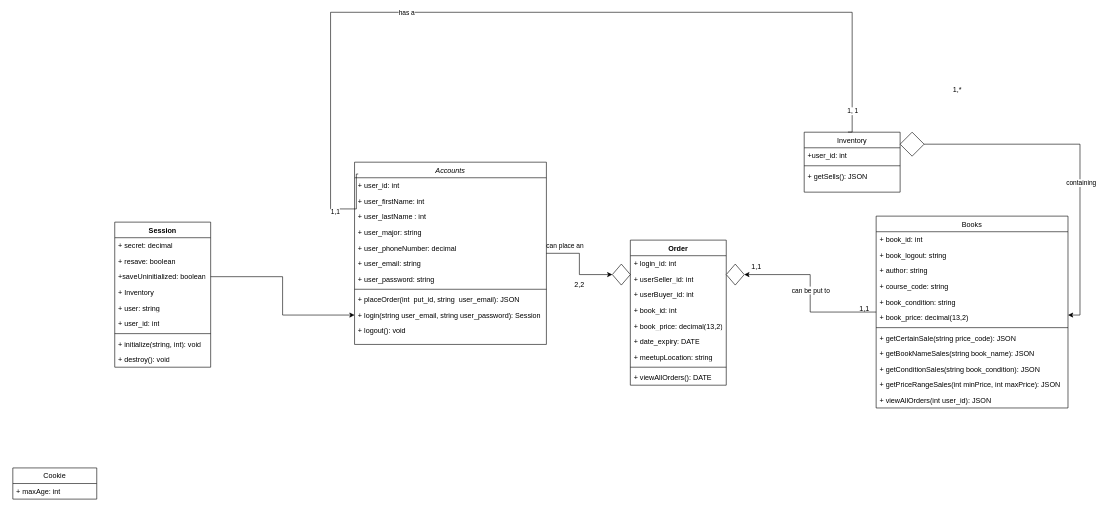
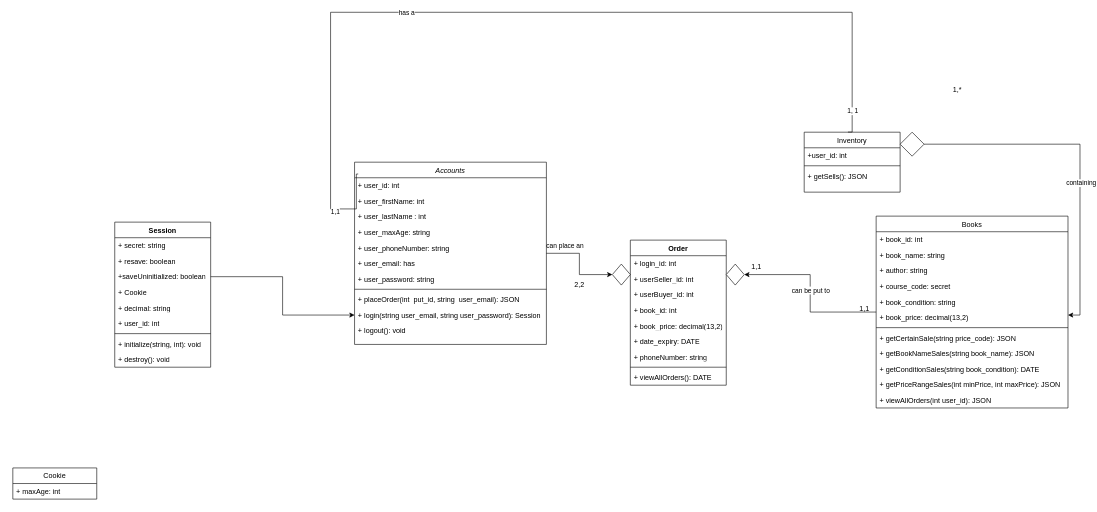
- <mxCell id="8" value="+ user_major: string" style="text;align=left;verticalAlign=top;spacingLeft=4;spacingRight=4;overflow=hidden;rotatable=0;points=[[0,0.5],[1,0.5]];portConstraint=eastwest;rounded=0;shadow=0;html=0;" parent="4" vertex="1"><mxGeometry y="104" width="320" height="26" as="geometry" /></mxCell>
+ <mxCell id="8" value="+ user_maxAge: string" style="text;align=left;verticalAlign=top;spacingLeft=4;spacingRight=4;overflow=hidden;rotatable=0;points=[[0,0.5],[1,0.5]];portConstraint=eastwest;rounded=0;shadow=0;html=0;" parent="4" vertex="1"><mxGeometry y="104" width="320" height="26" as="geometry" /></mxCell>
- <mxCell id="59" value="+ secret: decimal" style="text;strokeColor=none;fillColor=none;align=left;verticalAlign=top;spacingLeft=4;spacingRight=4;overflow=hidden;rotatable=0;points=[[0,0.5],[1,0.5]];portConstraint=eastwest;whiteSpace=wrap;html=1;" vertex="1" parent="58"><mxGeometry y="26" width="160" height="26" as="geometry" /></mxCell>
+ <mxCell id="59" value="+ secret: string" style="text;strokeColor=none;fillColor=none;align=left;verticalAlign=top;spacingLeft=4;spacingRight=4;overflow=hidden;rotatable=0;points=[[0,0.5],[1,0.5]];portConstraint=eastwest;whiteSpace=wrap;html=1;" vertex="1" parent="58"><mxGeometry y="26" width="160" height="26" as="geometry" /></mxCell>
- <mxCell id="9" value="+ user_phoneNumber: decimal" style="text;align=left;verticalAlign=top;spacingLeft=4;spacingRight=4;overflow=hidden;rotatable=0;points=[[0,0.5],[1,0.5]];portConstraint=eastwest;rounded=0;shadow=0;html=0;" parent="4" vertex="1"><mxGeometry y="130" width="320" height="26" as="geometry" /></mxCell>
+ <mxCell id="9" value="+ user_phoneNumber: string" style="text;align=left;verticalAlign=top;spacingLeft=4;spacingRight=4;overflow=hidden;rotatable=0;points=[[0,0.5],[1,0.5]];portConstraint=eastwest;rounded=0;shadow=0;html=0;" parent="4" vertex="1"><mxGeometry y="130" width="320" height="26" as="geometry" /></mxCell>
- <mxCell id="40" value="+ book_logout: string    " style="text;align=left;verticalAlign=top;spacingLeft=4;spacingRight=4;overflow=hidden;rotatable=0;points=[[0,0.5],[1,0.5]];portConstraint=eastwest;" parent="38" vertex="1"><mxGeometry y="52" width="320" height="26" as="geometry" /></mxCell>
+ <mxCell id="40" value="+ book_name: string    " style="text;align=left;verticalAlign=top;spacingLeft=4;spacingRight=4;overflow=hidden;rotatable=0;points=[[0,0.5],[1,0.5]];portConstraint=eastwest;" parent="38" vertex="1"><mxGeometry y="52" width="320" height="26" as="geometry" /></mxCell>
- <mxCell id="10" value="+ user_email: string" style="text;align=left;verticalAlign=top;spacingLeft=4;spacingRight=4;overflow=hidden;rotatable=0;points=[[0,0.5],[1,0.5]];portConstraint=eastwest;rounded=0;shadow=0;html=0;" parent="4" vertex="1"><mxGeometry y="156" width="320" height="26" as="geometry" /></mxCell>
+ <mxCell id="10" value="+ user_email: has" style="text;align=left;verticalAlign=top;spacingLeft=4;spacingRight=4;overflow=hidden;rotatable=0;points=[[0,0.5],[1,0.5]];portConstraint=eastwest;rounded=0;shadow=0;html=0;" parent="4" vertex="1"><mxGeometry y="156" width="320" height="26" as="geometry" /></mxCell>
- <mxCell id="42" value="+ course_code: string" style="text;align=left;verticalAlign=top;spacingLeft=4;spacingRight=4;overflow=hidden;rotatable=0;points=[[0,0.5],[1,0.5]];portConstraint=eastwest;rounded=0;shadow=0;html=0;" parent="38" vertex="1"><mxGeometry y="104" width="320" height="26" as="geometry" /></mxCell>
+ <mxCell id="42" value="+ course_code: secret" style="text;align=left;verticalAlign=top;spacingLeft=4;spacingRight=4;overflow=hidden;rotatable=0;points=[[0,0.5],[1,0.5]];portConstraint=eastwest;rounded=0;shadow=0;html=0;" parent="38" vertex="1"><mxGeometry y="104" width="320" height="26" as="geometry" /></mxCell>
- <mxCell id="62" value="+ Inventory" style="text;strokeColor=none;fillColor=none;align=left;verticalAlign=top;spacingLeft=4;spacingRight=4;overflow=hidden;rotatable=0;points=[[0,0.5],[1,0.5]];portConstraint=eastwest;whiteSpace=wrap;html=1;" vertex="1" parent="58"><mxGeometry y="104" width="160" height="26" as="geometry" /></mxCell>
+ <mxCell id="62" value="+ Cookie" style="text;strokeColor=none;fillColor=none;align=left;verticalAlign=top;spacingLeft=4;spacingRight=4;overflow=hidden;rotatable=0;points=[[0,0.5],[1,0.5]];portConstraint=eastwest;whiteSpace=wrap;html=1;" vertex="1" parent="58"><mxGeometry y="104" width="160" height="26" as="geometry" /></mxCell>
- <mxCell id="63" value="+ user: string" style="text;strokeColor=none;fillColor=none;align=left;verticalAlign=top;spacingLeft=4;spacingRight=4;overflow=hidden;rotatable=0;points=[[0,0.5],[1,0.5]];portConstraint=eastwest;whiteSpace=wrap;html=1;" vertex="1" parent="58"><mxGeometry y="130" width="160" height="26" as="geometry" /></mxCell>
+ <mxCell id="63" value="+ decimal: string" style="text;strokeColor=none;fillColor=none;align=left;verticalAlign=top;spacingLeft=4;spacingRight=4;overflow=hidden;rotatable=0;points=[[0,0.5],[1,0.5]];portConstraint=eastwest;whiteSpace=wrap;html=1;" vertex="1" parent="58"><mxGeometry y="130" width="160" height="26" as="geometry" /></mxCell>
- <mxCell id="29" value="+ meetupLocation: string" style="text;strokeColor=none;fillColor=none;align=left;verticalAlign=top;spacingLeft=4;spacingRight=4;overflow=hidden;rotatable=0;points=[[0,0.5],[1,0.5]];portConstraint=eastwest;whiteSpace=wrap;html=1;" parent="22" vertex="1"><mxGeometry y="182" width="160" height="26" as="geometry" /></mxCell>
+ <mxCell id="29" value="+ phoneNumber: string" style="text;strokeColor=none;fillColor=none;align=left;verticalAlign=top;spacingLeft=4;spacingRight=4;overflow=hidden;rotatable=0;points=[[0,0.5],[1,0.5]];portConstraint=eastwest;whiteSpace=wrap;html=1;" parent="22" vertex="1"><mxGeometry y="182" width="160" height="26" as="geometry" /></mxCell>
- <mxCell id="48" value="+ getConditionSales(string book_condition): JSON" style="text;align=left;verticalAlign=top;spacingLeft=4;spacingRight=4;overflow=hidden;rotatable=0;points=[[0,0.5],[1,0.5]];portConstraint=eastwest;" vertex="1" parent="38"><mxGeometry y="242" width="320" height="26" as="geometry" /></mxCell>
+ <mxCell id="48" value="+ getConditionSales(string book_condition): DATE" style="text;align=left;verticalAlign=top;spacingLeft=4;spacingRight=4;overflow=hidden;rotatable=0;points=[[0,0.5],[1,0.5]];portConstraint=eastwest;" vertex="1" parent="38"><mxGeometry y="242" width="320" height="26" as="geometry" /></mxCell>
